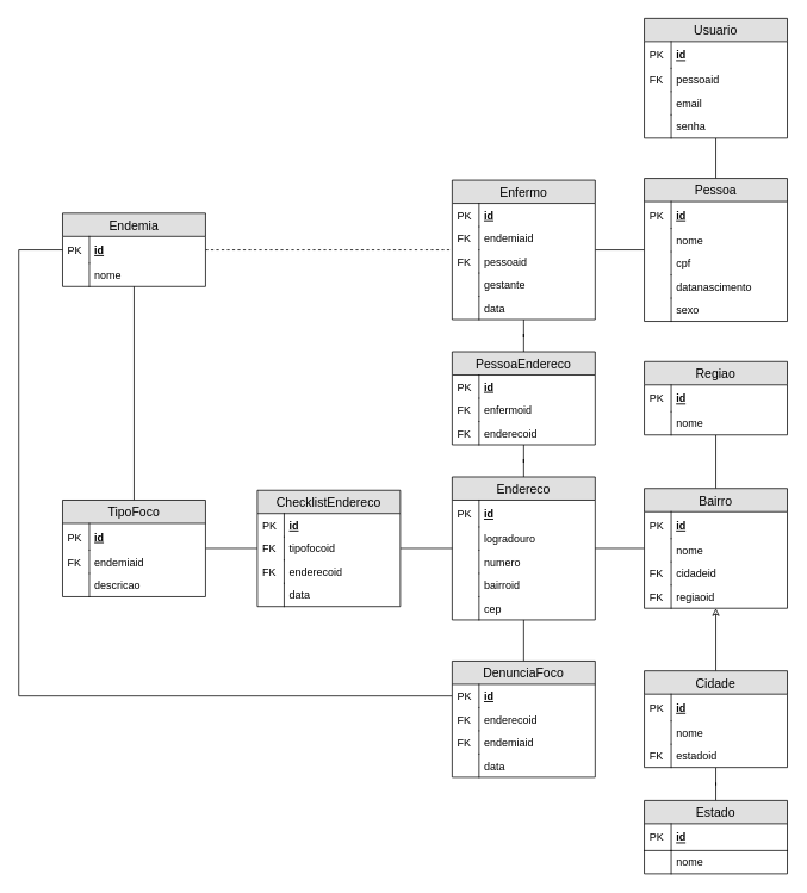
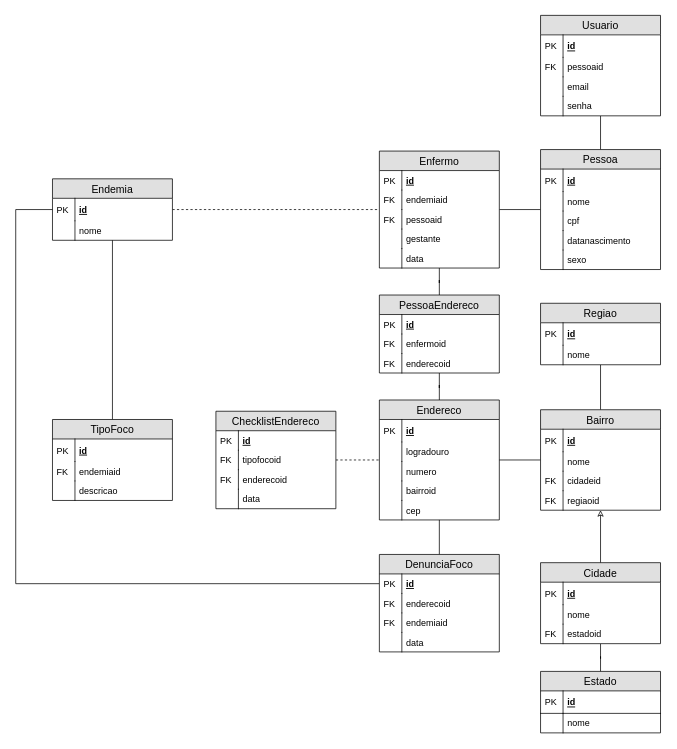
- <mxCell id="22" style="edgeStyle=orthogonalEdgeStyle;rounded=0;orthogonalLoop=1;jettySize=auto;html=1;endArrow=none;endFill=0;strokeColor=#000000;" parent="1" source="24" target="71" edge="1"><mxGeometry relative="1" as="geometry" /></mxCell>
- <mxCell id="32" style="edgeStyle=orthogonalEdgeStyle;rounded=0;orthogonalLoop=1;jettySize=auto;html=1;endArrow=none;endFill=0;strokeColor=#000000;" parent="1" source="71" target="4" edge="1"><mxGeometry relative="1" as="geometry" /></mxCell>
+ <mxCell id="32" style="edgeStyle=orthogonalEdgeStyle;rounded=0;orthogonalLoop=1;jettySize=auto;html=1;endArrow=none;endFill=0;strokeColor=#000000;dashed=1;" parent="1" source="71" target="4" edge="1"><mxGeometry relative="1" as="geometry" /></mxCell>
